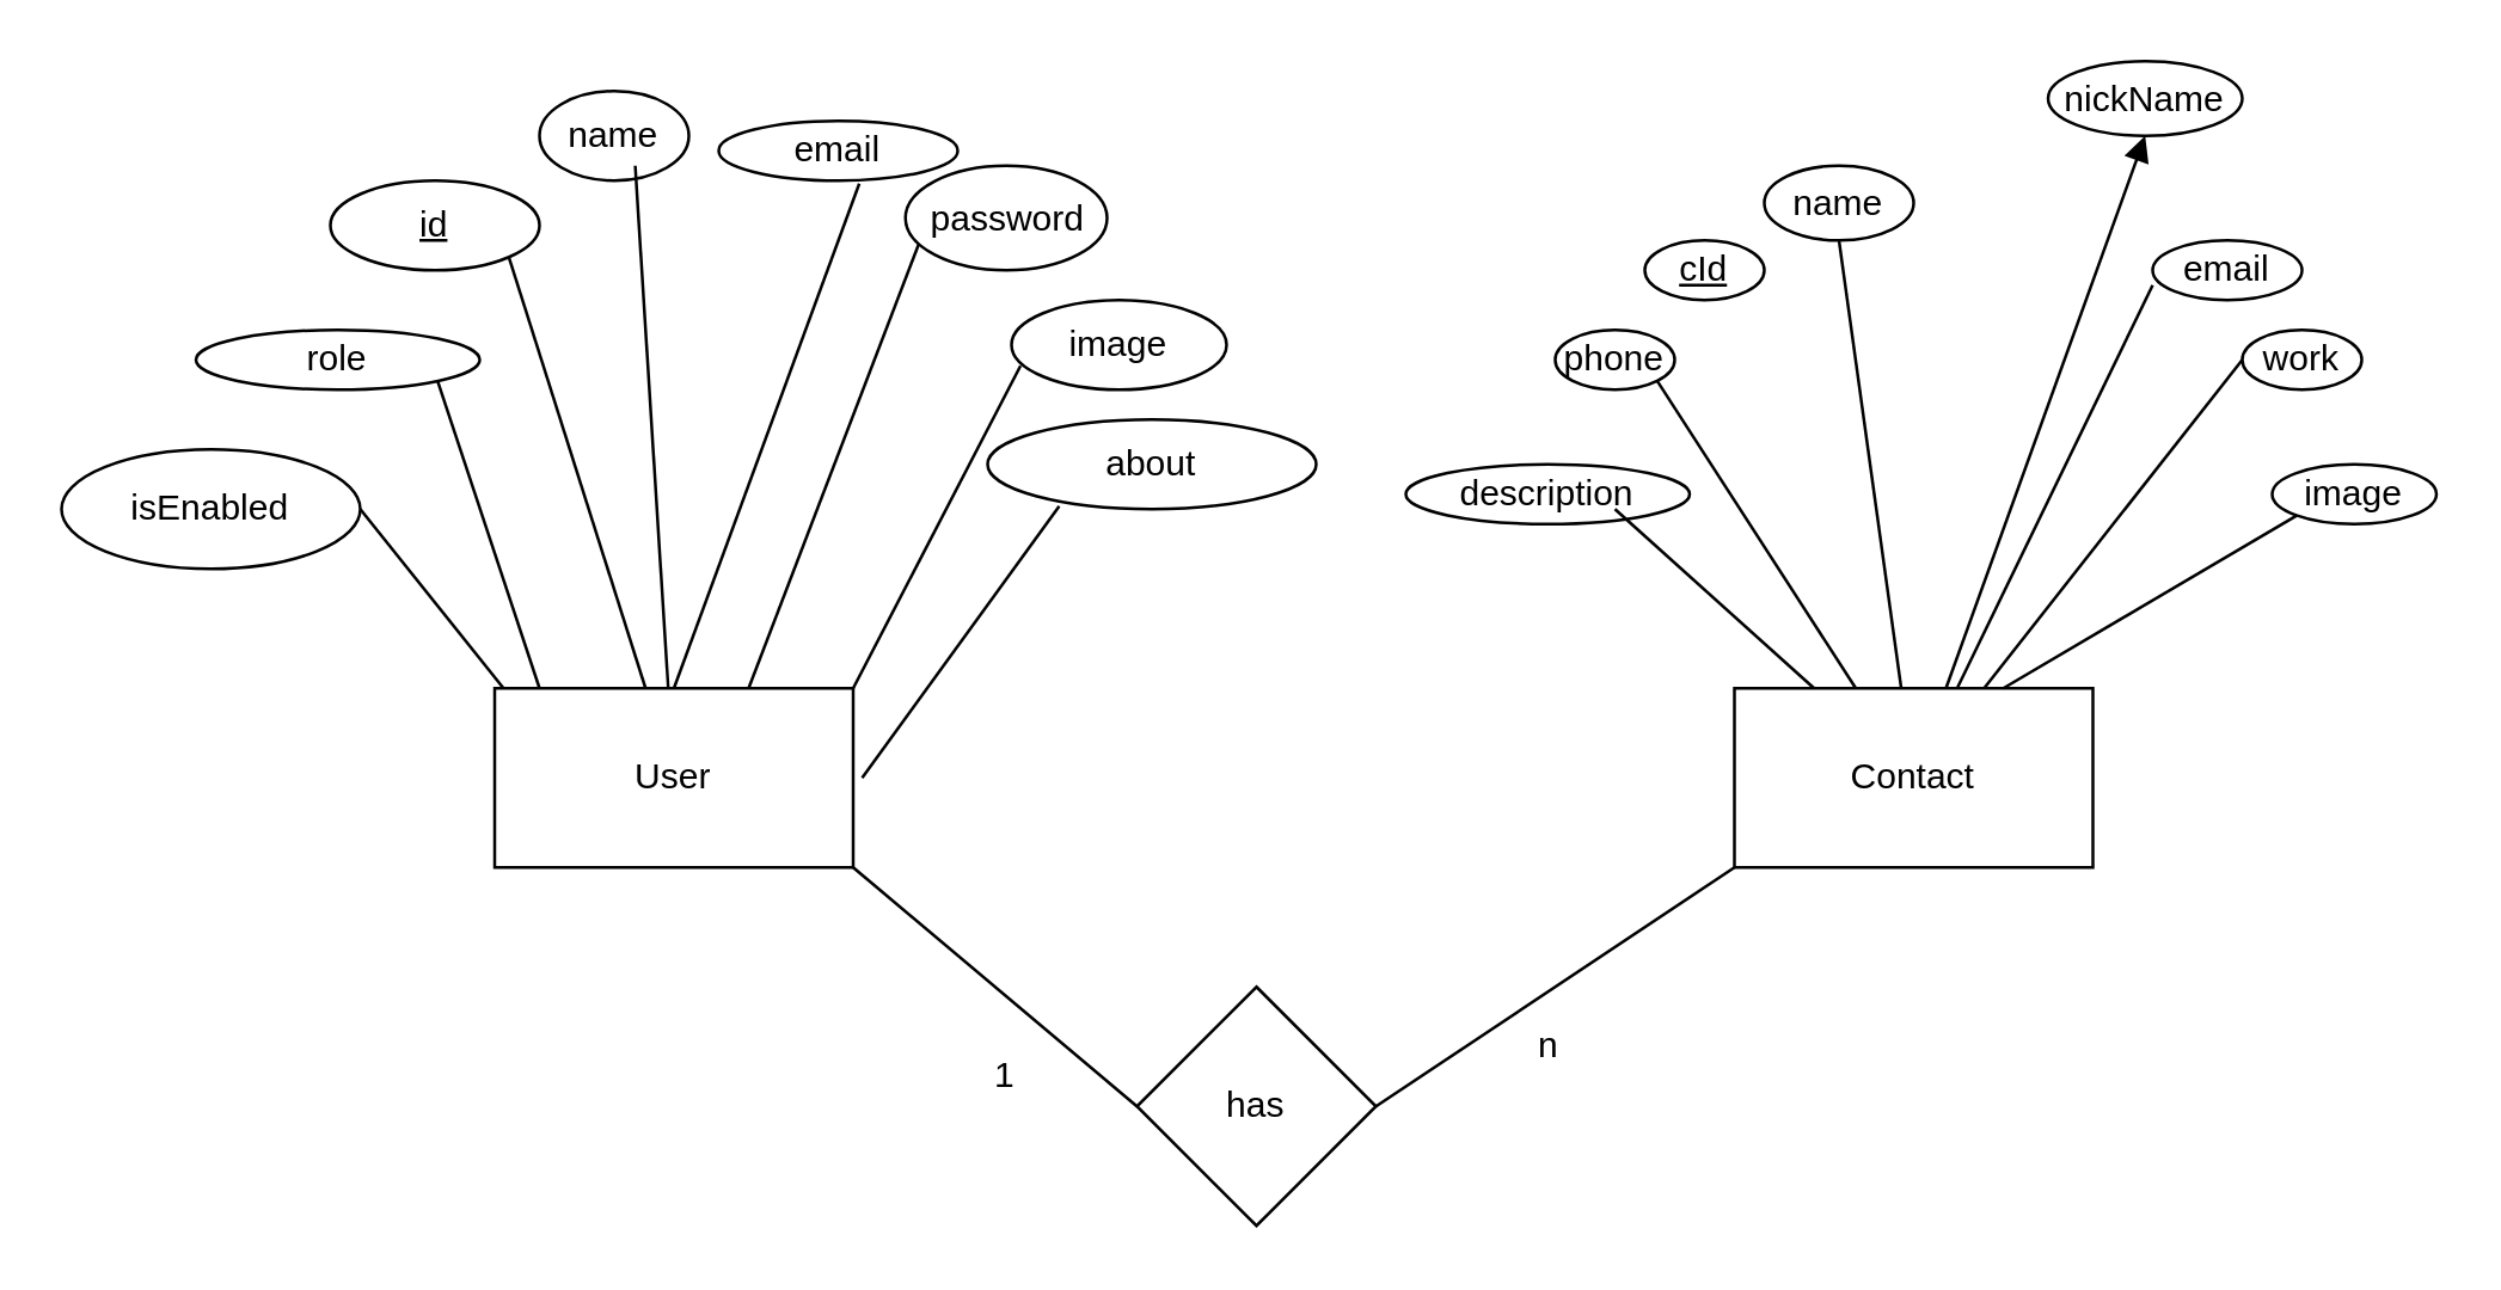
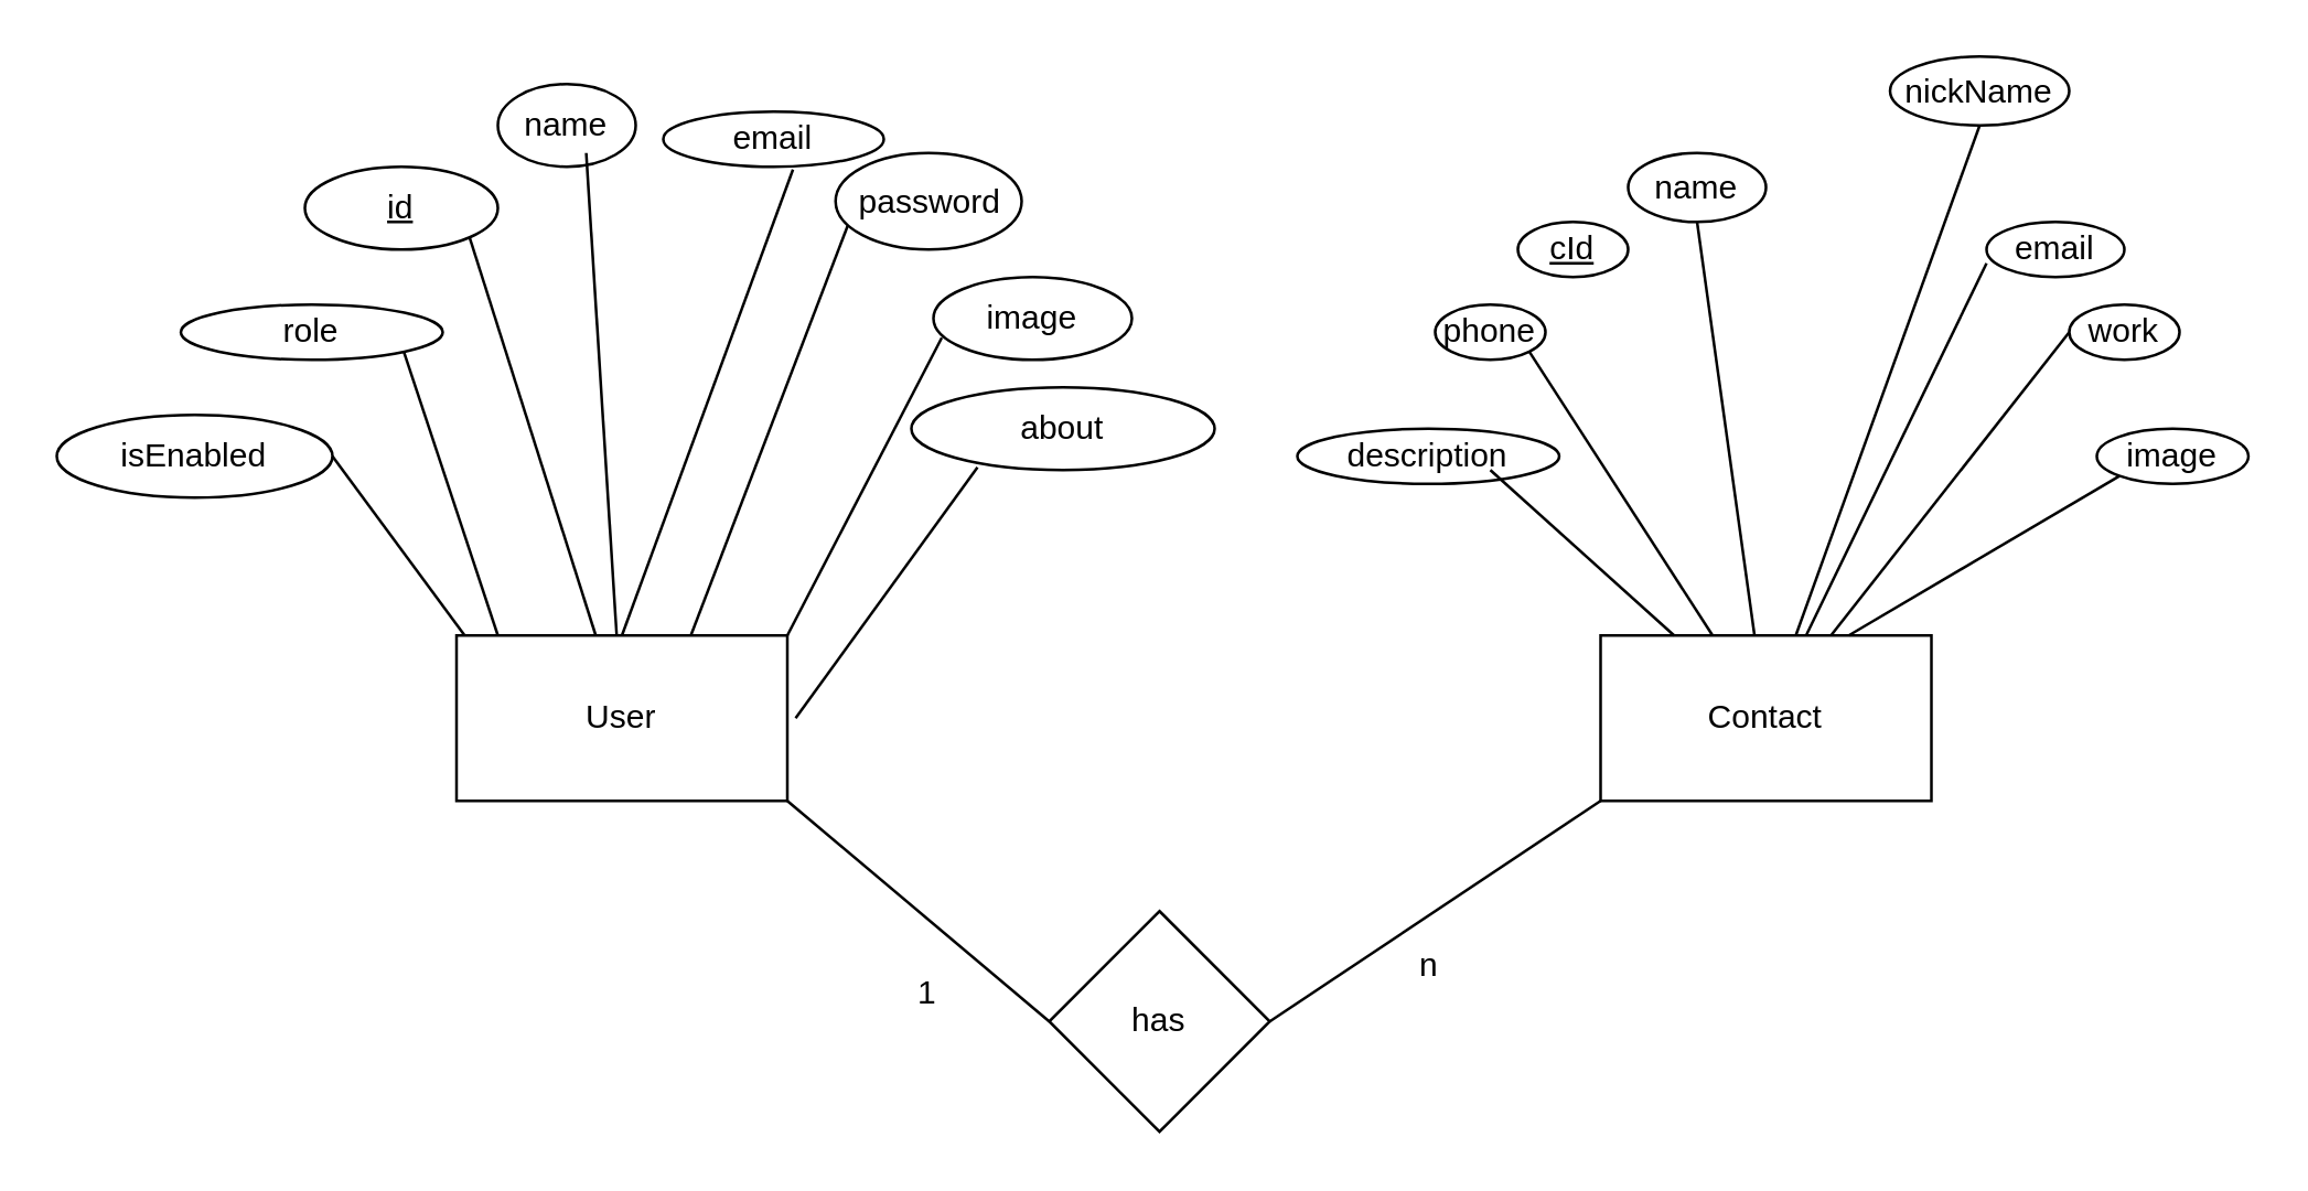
- <mxCell id="31" value="" style="endArrow=block;html=1;entryX=0.5;entryY=1;entryDx=0;entryDy=0;" parent="1" source="19" target="22" edge="1"><mxGeometry width="50" height="50" relative="1" as="geometry"><mxPoint x="440" y="360" as="sourcePoint" /><mxPoint x="490" y="310" as="targetPoint" /></mxGeometry></mxCell>
+ <mxCell id="31" value="" style="endArrow=none;html=1;entryX=0.5;entryY=1;entryDx=0;entryDy=0;" parent="1" source="19" target="22" edge="1"><mxGeometry width="50" height="50" relative="1" as="geometry"><mxPoint x="440" y="360" as="sourcePoint" /><mxPoint x="490" y="310" as="targetPoint" /></mxGeometry></mxCell>
- <mxCell id="10" value="isEnabled" style="ellipse;whiteSpace=wrap;html=1;" parent="1" vertex="1"><mxGeometry x="20" y="150" width="100" height="40" as="geometry" /></mxCell>
+ <mxCell id="10" value="isEnabled" style="ellipse;whiteSpace=wrap;html=1;" parent="1" vertex="1"><mxGeometry y="150" width="100" height="30" as="geometry" x="20" /></mxCell>
